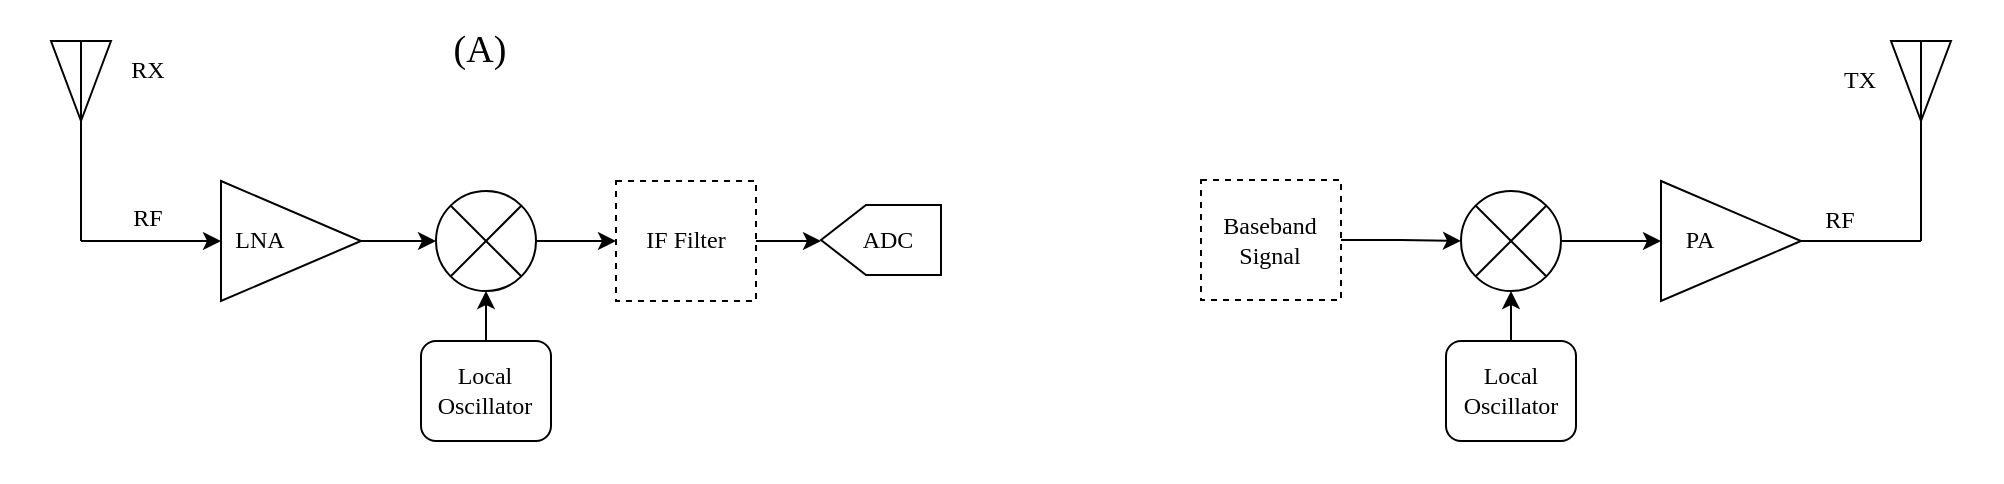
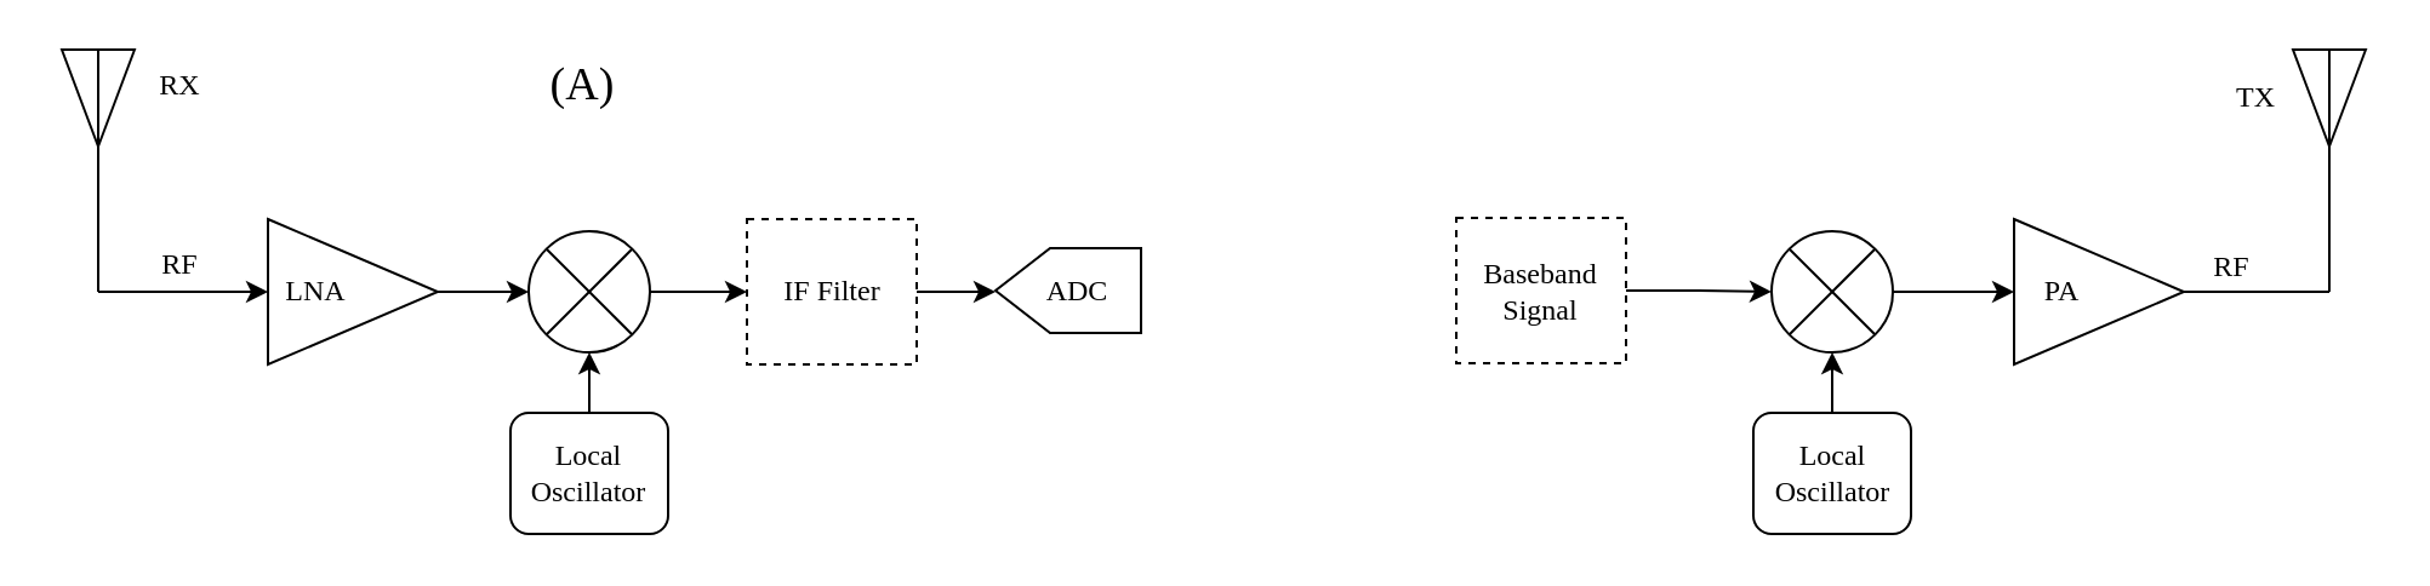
- <mxCell id="18" value="&lt;font style=&quot;font-size: 19px;&quot; data-font-src=&quot;https://sourceforge.net/projects/cm-unicode/&quot;&gt;(A)&lt;/font&gt;" style="text;html=1;align=center;verticalAlign=middle;whiteSpace=wrap;rounded=0;fontFamily=modern;fontSource=https%3A%2F%2Fsourceforge.net%2Fprojects%2Fcm-unicode%2F;" vertex="1" parent="1"><mxGeometry x="210" y="10" width="60" height="30" as="geometry" /></mxCell>
+ <mxCell id="18" value="&lt;font style=&quot;font-size: 19px;&quot; data-font-src=&quot;https://sourceforge.net/projects/cm-unicode/&quot;&gt;(A)&lt;/font&gt;" style="text;html=1;align=center;verticalAlign=middle;whiteSpace=wrap;rounded=0;fontFamily=modern;fontSource=https%3A%2F%2Fsourceforge.net%2Fprojects%2Fcm-unicode%2F;" vertex="1" parent="1"><mxGeometry x="210" y="20" width="60" height="30" as="geometry" /></mxCell>
